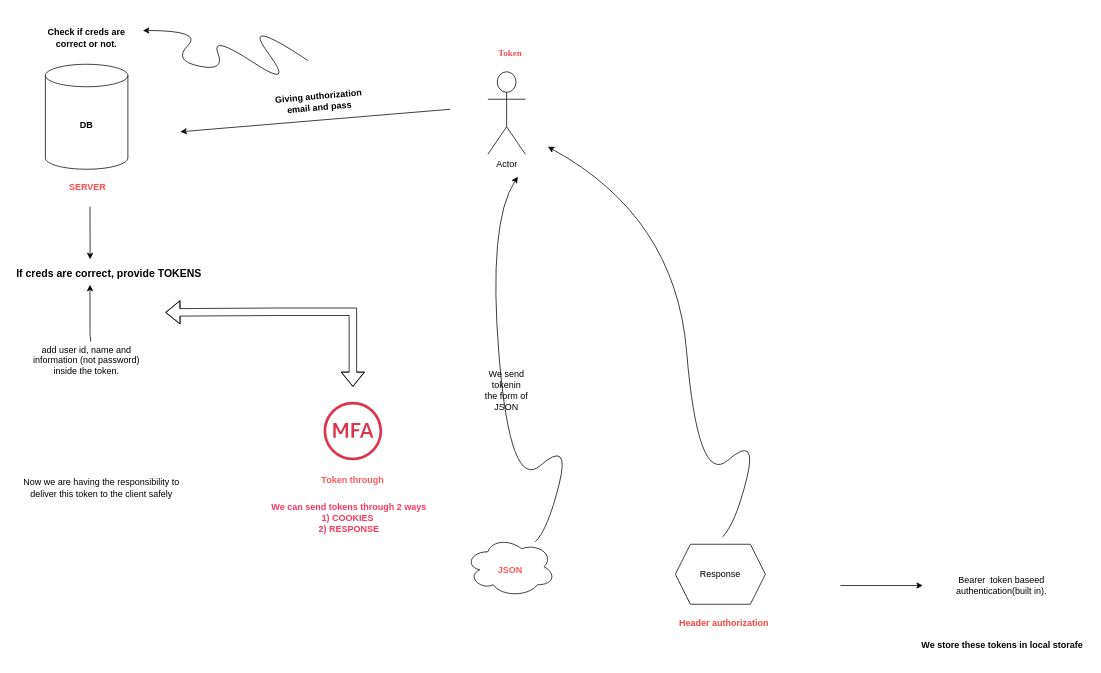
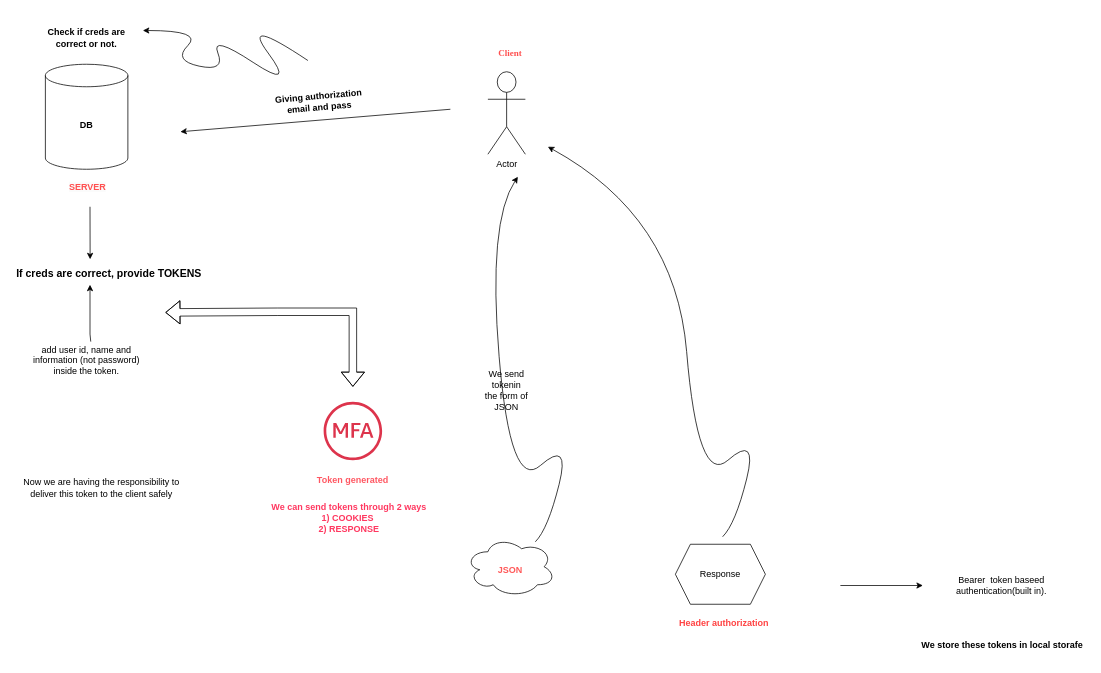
- <mxCell id="6" value="&lt;b&gt;&lt;font color=&quot;#ff4f4f&quot; face=&quot;Tahoma&quot;&gt;Token&lt;/font&gt;&lt;/b&gt;" style="text;strokeColor=none;align=center;fillColor=none;html=1;verticalAlign=middle;whiteSpace=wrap;rounded=0;" vertex="1" parent="1"><mxGeometry x="650" y="55" width="60" height="30" as="geometry" /></mxCell>
+ <mxCell id="6" value="&lt;b&gt;&lt;font color=&quot;#ff4f4f&quot; face=&quot;Tahoma&quot;&gt;Client&lt;/font&gt;&lt;/b&gt;" style="text;strokeColor=none;align=center;fillColor=none;html=1;verticalAlign=middle;whiteSpace=wrap;rounded=0;" vertex="1" parent="1"><mxGeometry x="650" y="55" width="60" height="30" as="geometry" /></mxCell>
- <mxCell id="17" value="&lt;b&gt;&lt;font color=&quot;#ff5762&quot;&gt;Token through&lt;/font&gt;&lt;/b&gt;" style="text;strokeColor=none;align=center;fillColor=none;html=1;verticalAlign=middle;whiteSpace=wrap;rounded=0;" vertex="1" parent="1"><mxGeometry x="410" y="625" width="120" height="30" as="geometry" /></mxCell>
+ <mxCell id="17" value="&lt;b&gt;&lt;font color=&quot;#ff5762&quot;&gt;Token generated&lt;/font&gt;&lt;/b&gt;" style="text;strokeColor=none;align=center;fillColor=none;html=1;verticalAlign=middle;whiteSpace=wrap;rounded=0;" vertex="1" parent="1"><mxGeometry x="410" y="625" width="120" height="30" as="geometry" /></mxCell>
